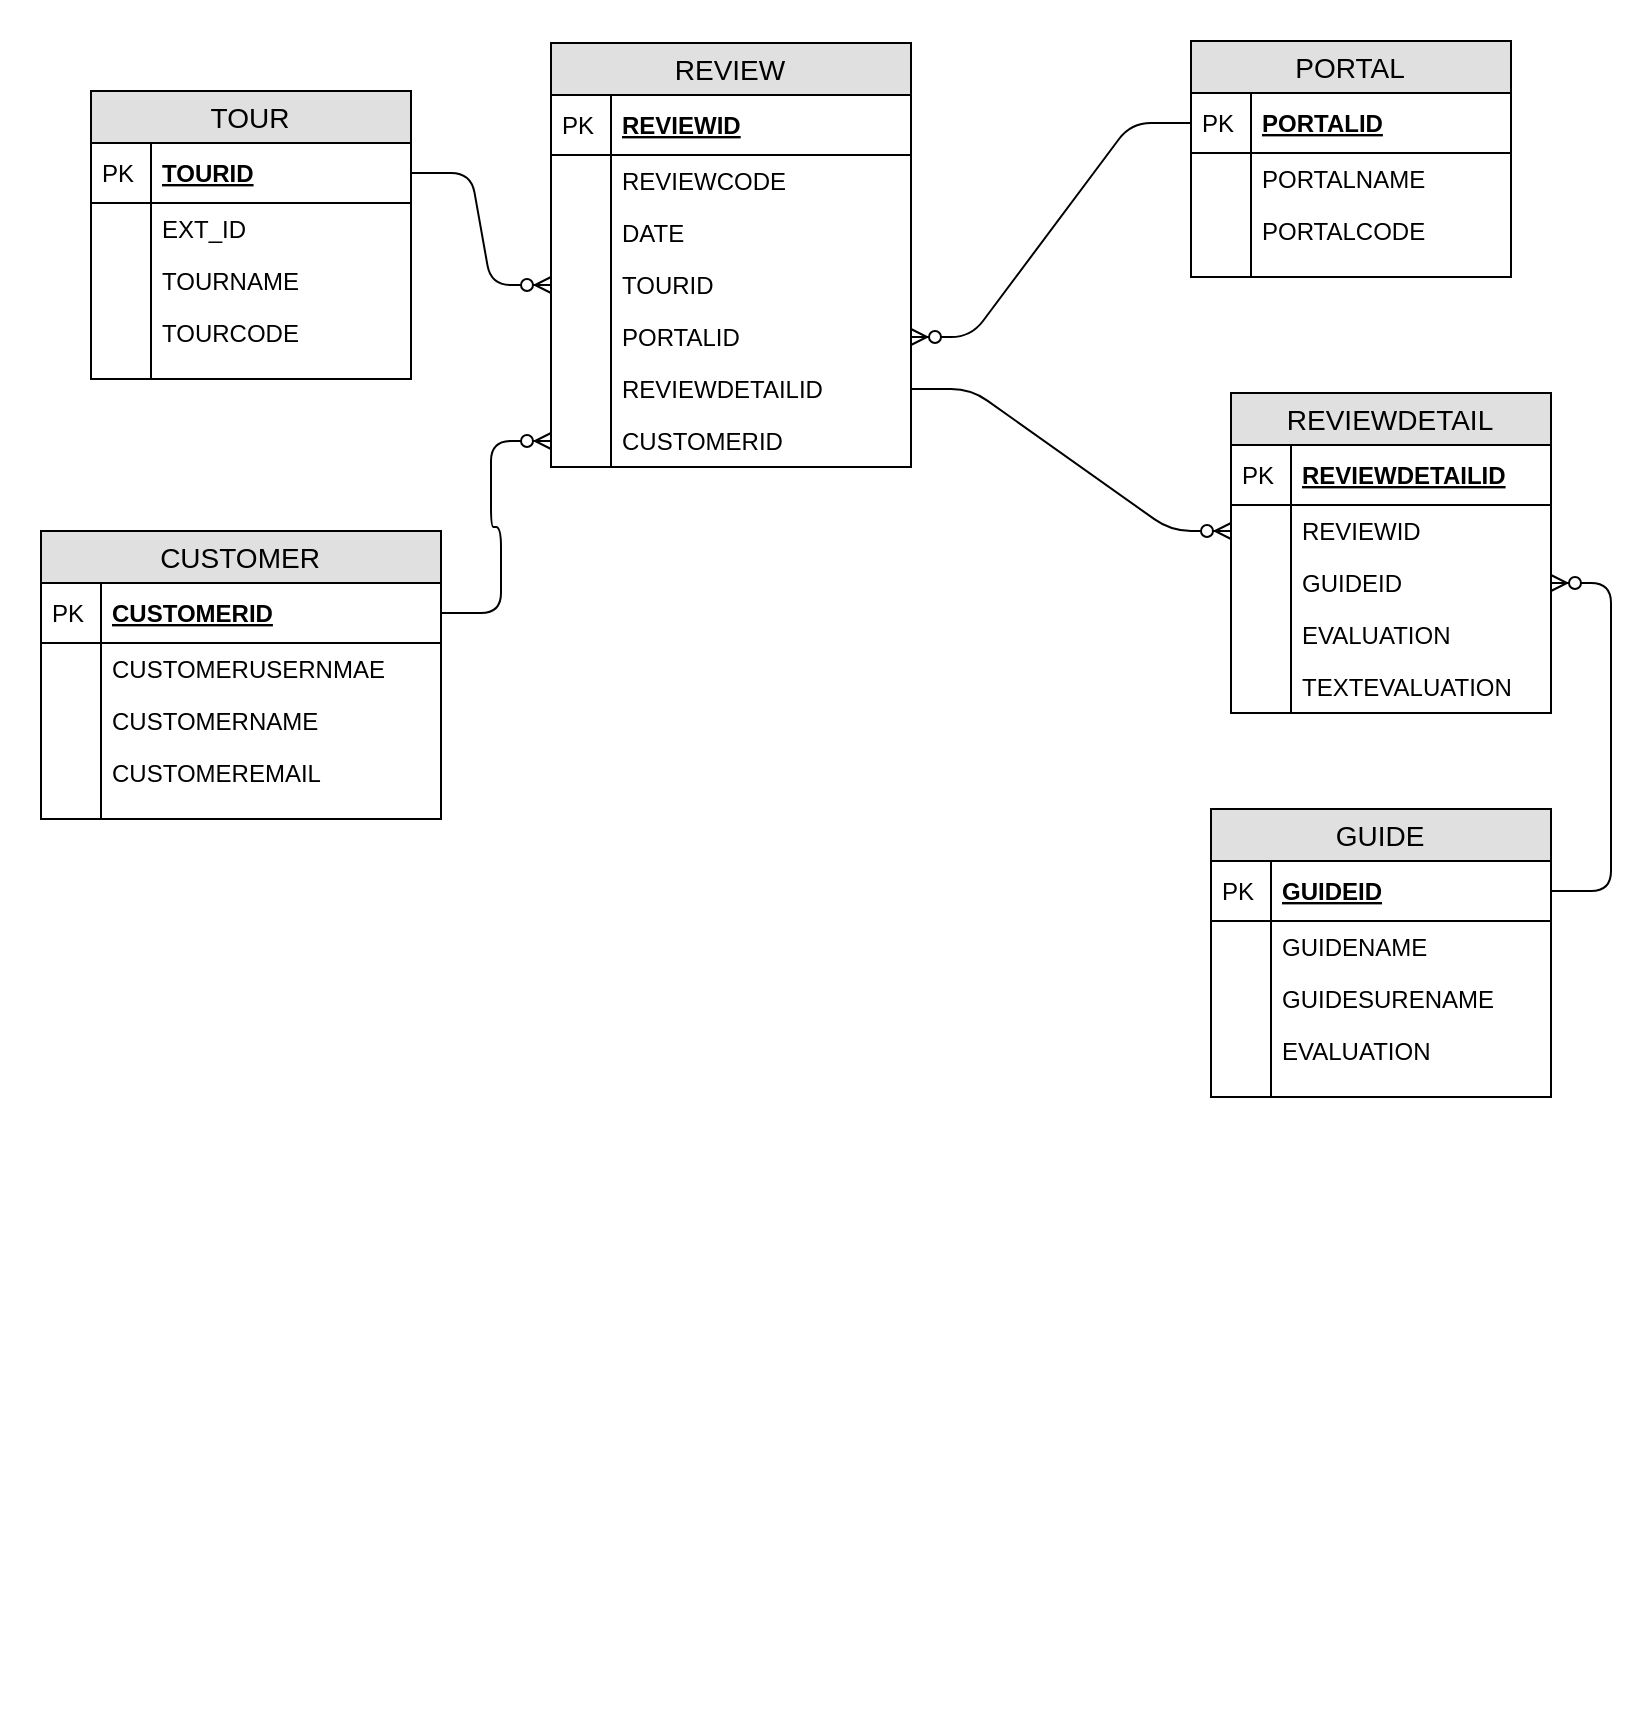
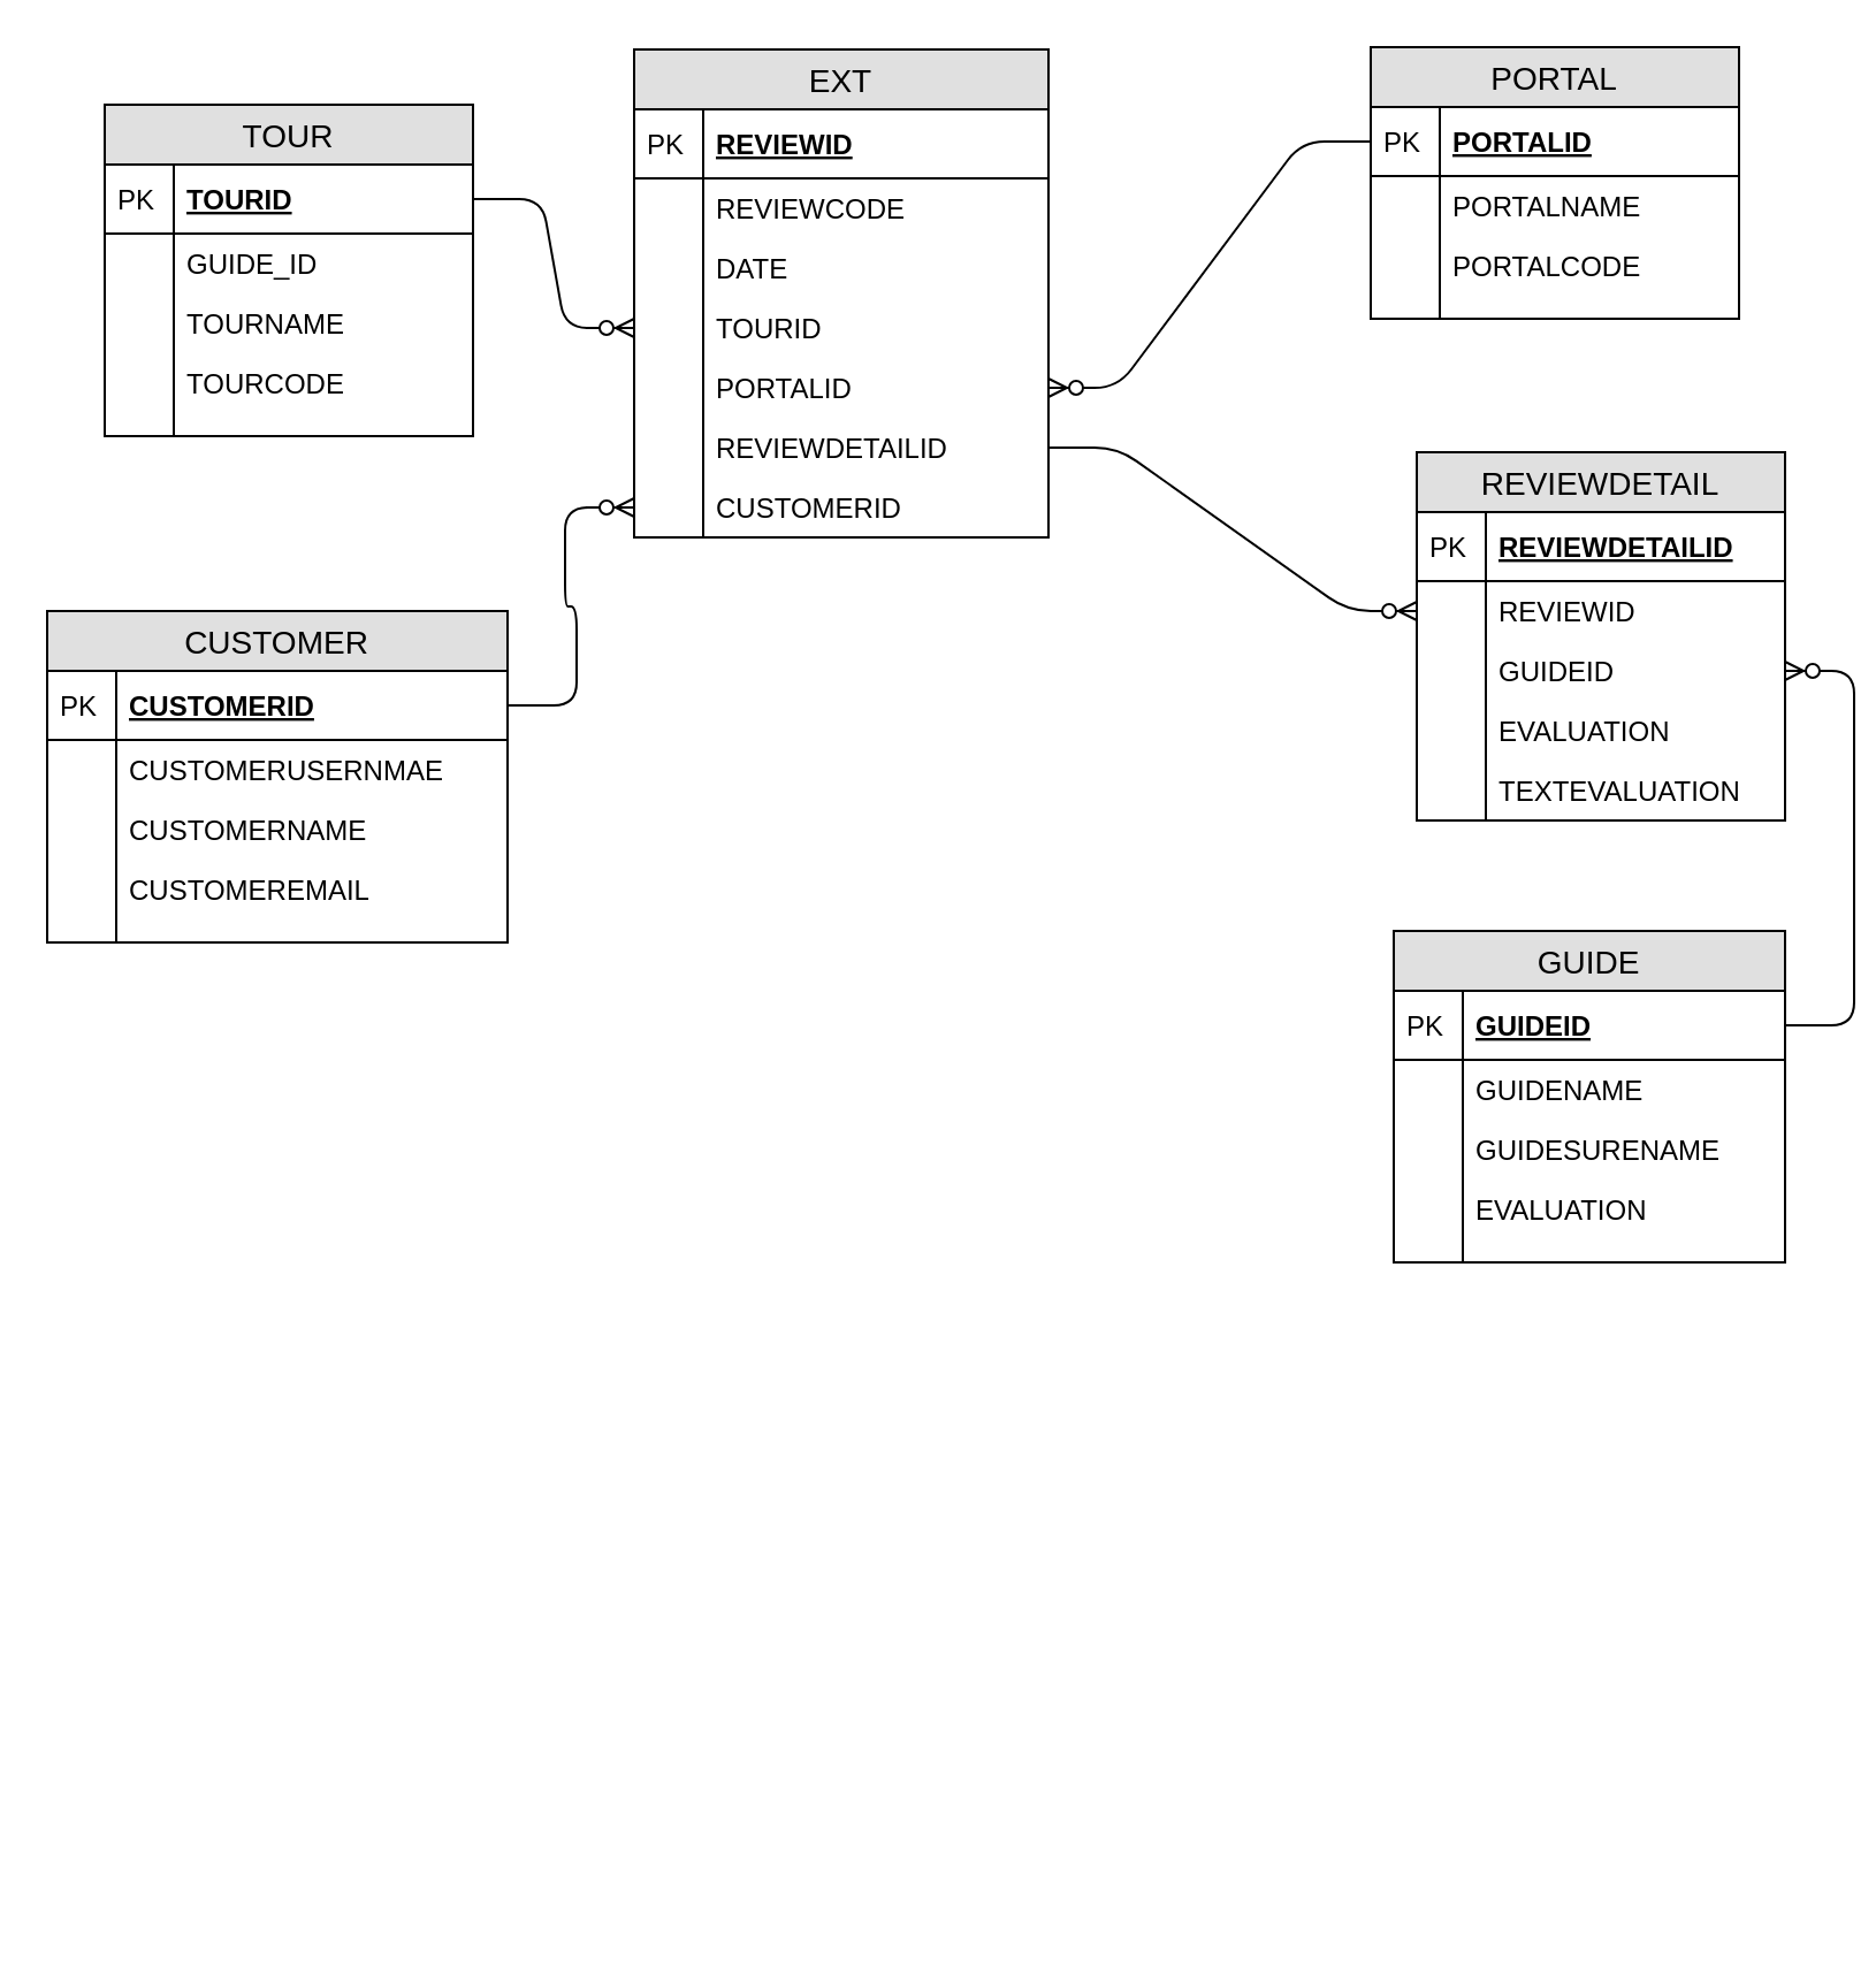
- <mxCell id="24" value="REVIEW" style="swimlane;fontStyle=0;childLayout=stackLayout;horizontal=1;startSize=26;fillColor=#e0e0e0;horizontalStack=0;resizeParent=1;resizeParentMax=0;resizeLast=0;collapsible=1;marginBottom=0;swimlaneFillColor=#ffffff;align=center;fontSize=14;" vertex="1" parent="1"><mxGeometry x="275" y="21" width="180" height="212" as="geometry"><mxRectangle x="100" y="270" width="90" height="26" as="alternateBounds" /></mxGeometry></mxCell>
+ <mxCell id="24" value="EXT" style="swimlane;fontStyle=0;childLayout=stackLayout;horizontal=1;startSize=26;fillColor=#e0e0e0;horizontalStack=0;resizeParent=1;resizeParentMax=0;resizeLast=0;collapsible=1;marginBottom=0;swimlaneFillColor=#ffffff;align=center;fontSize=14;" vertex="1" parent="1"><mxGeometry x="275" y="21" width="180" height="212" as="geometry"><mxRectangle x="100" y="270" width="90" height="26" as="alternateBounds" /></mxGeometry></mxCell>
- <mxCell id="5" value="EXT_ID&#10;" style="shape=partialRectangle;top=0;left=0;right=0;bottom=0;align=left;verticalAlign=top;fillColor=none;spacingLeft=34;spacingRight=4;overflow=hidden;rotatable=0;points=[[0,0.5],[1,0.5]];portConstraint=eastwest;dropTarget=0;fontSize=12;" vertex="1" parent="2"><mxGeometry y="56" width="160" height="26" as="geometry" /></mxCell>
+ <mxCell id="5" value="GUIDE_ID&#10;" style="shape=partialRectangle;top=0;left=0;right=0;bottom=0;align=left;verticalAlign=top;fillColor=none;spacingLeft=34;spacingRight=4;overflow=hidden;rotatable=0;points=[[0,0.5],[1,0.5]];portConstraint=eastwest;dropTarget=0;fontSize=12;" vertex="1" parent="2"><mxGeometry y="56" width="160" height="26" as="geometry" /></mxCell>
